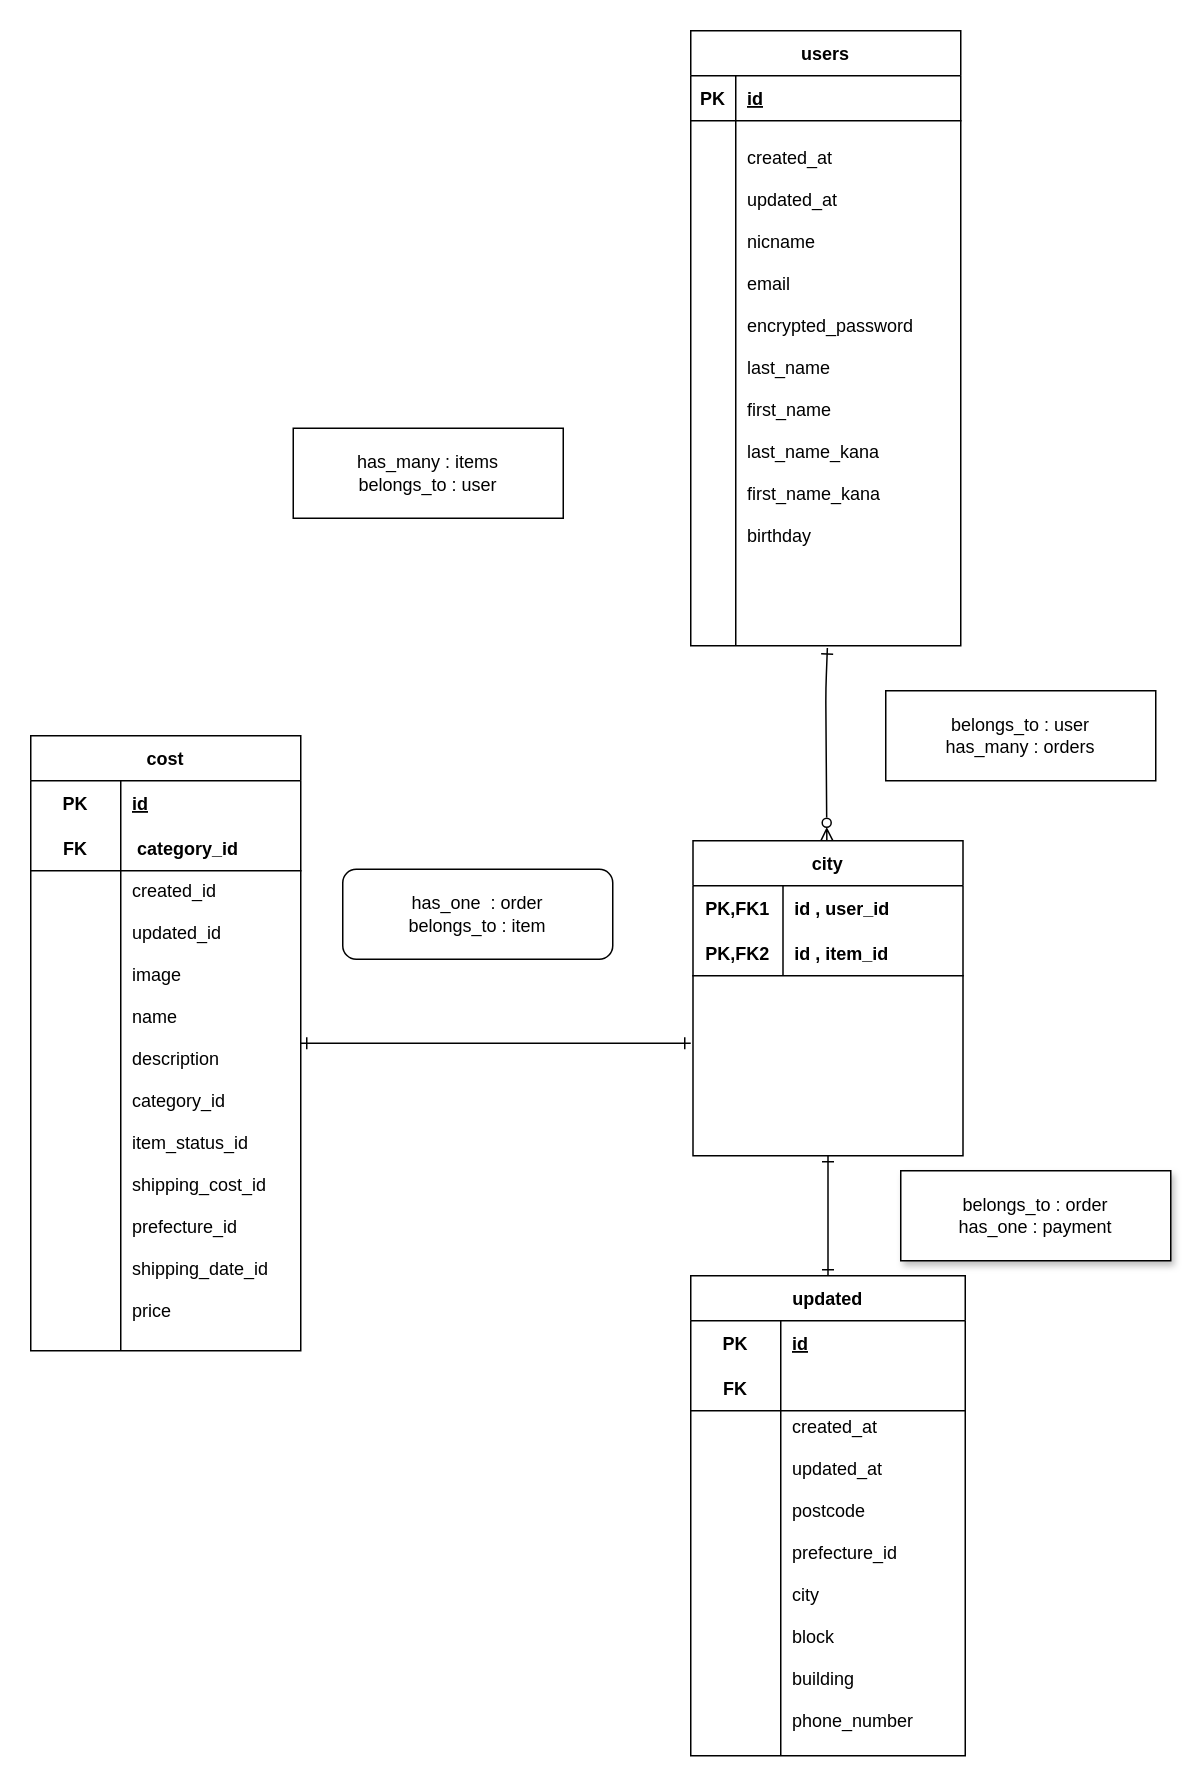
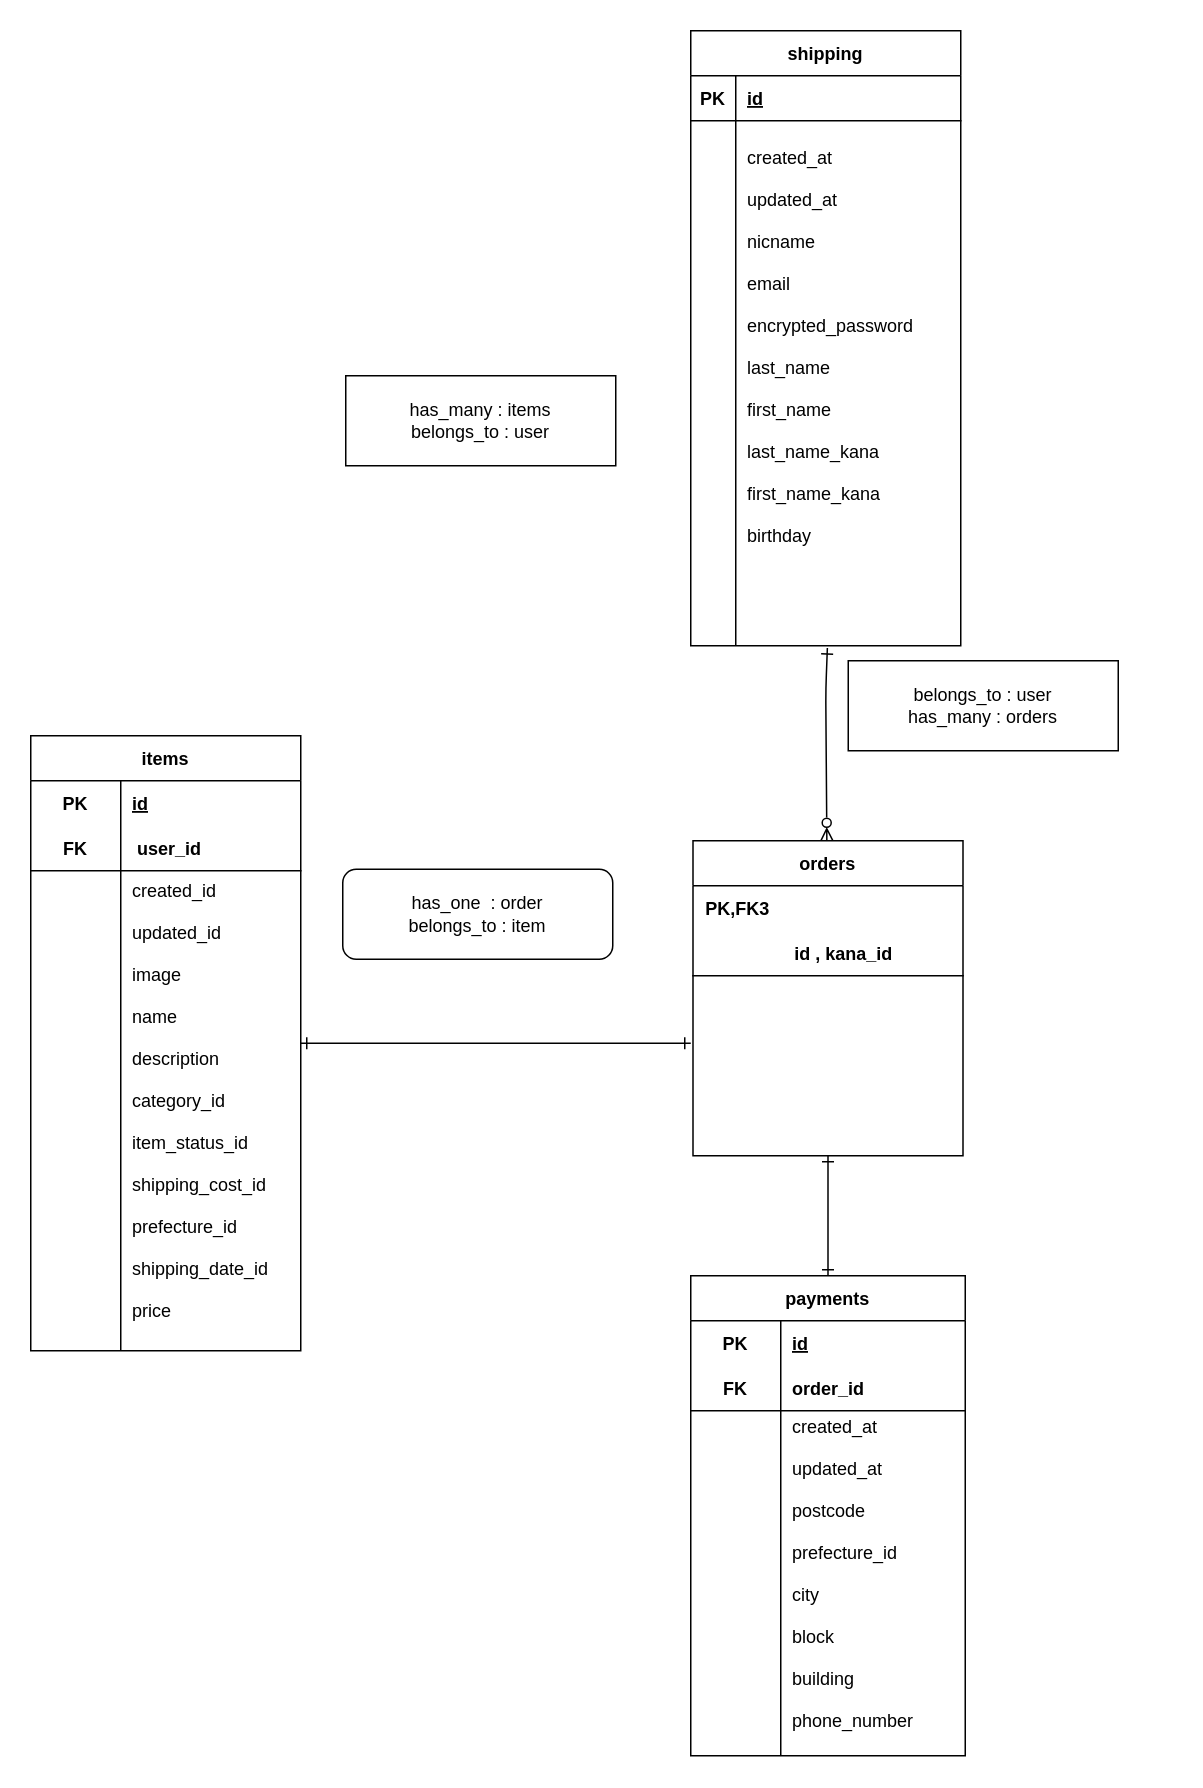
- <mxCell id="24" value="users" style="shape=table;startSize=30;container=1;collapsible=1;childLayout=tableLayout;fixedRows=1;rowLines=0;fontStyle=1;align=center;resizeLast=1;shadow=0;strokeColor=#000000;labelBackgroundColor=default;" parent="1" vertex="1"><mxGeometry x="460" width="180" height="410" as="geometry" y="20" /></mxCell>
+ <mxCell id="24" value="shipping" style="shape=table;startSize=30;container=1;collapsible=1;childLayout=tableLayout;fixedRows=1;rowLines=0;fontStyle=1;align=center;resizeLast=1;shadow=0;strokeColor=#000000;labelBackgroundColor=default;" parent="1" vertex="1"><mxGeometry x="460" width="180" height="410" as="geometry" y="20" /></mxCell>
- <mxCell id="49" value="has_many : items&lt;br&gt;belongs_to : user" style="rounded=0;whiteSpace=wrap;html=1;shadow=0;fontColor=#000000;strokeColor=#000000;labelBackgroundColor=default;" vertex="1" parent="1"><mxGeometry x="195" y="285" width="180" height="60" as="geometry" /></mxCell>
+ <mxCell id="49" value="has_many : items&lt;br&gt;belongs_to : user" style="rounded=0;whiteSpace=wrap;html=1;shadow=0;fontColor=#000000;strokeColor=#000000;labelBackgroundColor=default;" vertex="1" parent="1"><mxGeometry x="230" y="250" width="180" height="60" as="geometry" /></mxCell>
- <mxCell id="52" value="belongs_to : user&lt;br&gt;has_many : orders" style="rounded=0;whiteSpace=wrap;html=1;shadow=0;fontColor=#000000;strokeColor=#000000;" vertex="1" parent="1"><mxGeometry x="590" y="460" width="180" height="60" as="geometry" /></mxCell>
+ <mxCell id="52" value="belongs_to : user&lt;br&gt;has_many : orders" style="rounded=0;whiteSpace=wrap;html=1;shadow=0;fontColor=#000000;strokeColor=#000000;" vertex="1" parent="1"><mxGeometry x="565" y="440" width="180" height="60" as="geometry" /></mxCell>
- <mxCell id="38" value="cost" style="shape=table;startSize=30;container=1;collapsible=1;childLayout=tableLayout;fixedRows=1;rowLines=0;fontStyle=1;align=center;resizeLast=1;fontColor=#000000;labelBackgroundColor=default;" vertex="1" parent="1"><mxGeometry x="20" y="490" width="180" height="410" as="geometry" /></mxCell>
+ <mxCell id="38" value="items" style="shape=table;startSize=30;container=1;collapsible=1;childLayout=tableLayout;fixedRows=1;rowLines=0;fontStyle=1;align=center;resizeLast=1;fontColor=#000000;labelBackgroundColor=default;" vertex="1" parent="1"><mxGeometry x="20" y="490" width="180" height="410" as="geometry" /></mxCell>
- <mxCell id="44" value=" category_id" style="shape=partialRectangle;connectable=0;fillColor=none;top=0;left=0;bottom=0;right=0;align=left;spacingLeft=6;fontStyle=1;overflow=hidden;fontColor=#000000;labelBackgroundColor=default;" vertex="1" parent="42"><mxGeometry x="60" width="120" height="30" as="geometry"><mxRectangle width="120" height="30" as="alternateBounds" /></mxGeometry></mxCell>
+ <mxCell id="44" value=" user_id" style="shape=partialRectangle;connectable=0;fillColor=none;top=0;left=0;bottom=0;right=0;align=left;spacingLeft=6;fontStyle=1;overflow=hidden;fontColor=#000000;labelBackgroundColor=default;" vertex="1" parent="42"><mxGeometry x="60" width="120" height="30" as="geometry"><mxRectangle width="120" height="30" as="alternateBounds" /></mxGeometry></mxCell>
- <mxCell id="4" value="city" style="shape=table;startSize=30;container=1;collapsible=1;childLayout=tableLayout;fixedRows=1;rowLines=0;fontStyle=1;align=center;resizeLast=1;fontColor=#000000;labelBackgroundColor=default;" vertex="1" parent="1"><mxGeometry x="461.5" y="560" width="180" height="210" as="geometry" /></mxCell>
+ <mxCell id="4" value="orders" style="shape=table;startSize=30;container=1;collapsible=1;childLayout=tableLayout;fixedRows=1;rowLines=0;fontStyle=1;align=center;resizeLast=1;fontColor=#000000;labelBackgroundColor=default;" vertex="1" parent="1"><mxGeometry x="461.5" y="560" width="180" height="210" as="geometry" /></mxCell>
- <mxCell id="7" value="id , user_id" style="shape=partialRectangle;connectable=0;fillColor=none;top=0;left=0;bottom=0;right=0;align=left;spacingLeft=6;fontStyle=1;overflow=hidden;fontColor=#000000;labelBackgroundColor=default;" vertex="1" parent="5"><mxGeometry x="60" width="120" height="30" as="geometry"><mxRectangle width="120" height="30" as="alternateBounds" /></mxGeometry></mxCell>
- <mxCell id="6" value="PK,FK1" style="shape=partialRectangle;connectable=0;fillColor=none;top=0;left=0;bottom=0;right=0;fontStyle=1;overflow=hidden;fontColor=#000000;labelBackgroundColor=default;" vertex="1" parent="5"><mxGeometry width="60" height="30" as="geometry"><mxRectangle width="60" height="30" as="alternateBounds" /></mxGeometry></mxCell>
+ <mxCell id="6" value="PK,FK3" style="shape=partialRectangle;connectable=0;fillColor=none;top=0;left=0;bottom=0;right=0;fontStyle=1;overflow=hidden;fontColor=#000000;labelBackgroundColor=default;" vertex="1" parent="5"><mxGeometry width="60" height="30" as="geometry"><mxRectangle width="60" height="30" as="alternateBounds" /></mxGeometry></mxCell>
- <mxCell id="9" value="PK,FK2" style="shape=partialRectangle;connectable=0;fillColor=none;top=0;left=0;bottom=0;right=0;fontStyle=1;overflow=hidden;fontColor=#000000;labelBackgroundColor=default;" vertex="1" parent="8"><mxGeometry width="60" height="30" as="geometry"><mxRectangle width="60" height="30" as="alternateBounds" /></mxGeometry></mxCell>
- <mxCell id="10" value="id , item_id" style="shape=partialRectangle;connectable=0;fillColor=none;top=0;left=0;bottom=0;right=0;align=left;spacingLeft=6;fontStyle=1;overflow=hidden;fontColor=#000000;labelBackgroundColor=default;" vertex="1" parent="8"><mxGeometry x="60" width="120" height="30" as="geometry"><mxRectangle width="120" height="30" as="alternateBounds" /></mxGeometry></mxCell>
+ <mxCell id="10" value="id , kana_id" style="shape=partialRectangle;connectable=0;fillColor=none;top=0;left=0;bottom=0;right=0;align=left;spacingLeft=6;fontStyle=1;overflow=hidden;fontColor=#000000;labelBackgroundColor=default;" vertex="1" parent="8"><mxGeometry x="60" width="120" height="30" as="geometry"><mxRectangle width="120" height="30" as="alternateBounds" /></mxGeometry></mxCell>
- <mxCell id="53" value="belongs_to : order&lt;br&gt;has_one : payment" style="rounded=0;whiteSpace=wrap;html=1;shadow=1;fillColor=default;labelBackgroundColor=default;" vertex="1" parent="1"><mxGeometry x="600" y="780" width="180" height="60" as="geometry" /></mxCell>
- <mxCell id="13" value="updated" style="shape=table;startSize=30;container=1;collapsible=1;childLayout=tableLayout;fixedRows=1;rowLines=0;fontStyle=1;align=center;resizeLast=1;fontColor=#000000;labelBackgroundColor=default;" vertex="1" parent="1"><mxGeometry x="460" y="850" width="183" height="320" as="geometry" /></mxCell>
+ <mxCell id="13" value="payments" style="shape=table;startSize=30;container=1;collapsible=1;childLayout=tableLayout;fixedRows=1;rowLines=0;fontStyle=1;align=center;resizeLast=1;fontColor=#000000;labelBackgroundColor=default;" vertex="1" parent="1"><mxGeometry x="460" y="850" width="183" height="320" as="geometry" /></mxCell>
+ <mxCell id="19" value="order_id" style="shape=partialRectangle;connectable=0;fillColor=none;top=0;left=0;bottom=0;right=0;align=left;spacingLeft=6;fontStyle=1;overflow=hidden;fontColor=#000000;" vertex="1" parent="17"><mxGeometry x="60" width="123" height="30" as="geometry"><mxRectangle width="123" height="30" as="alternateBounds" /></mxGeometry></mxCell>
